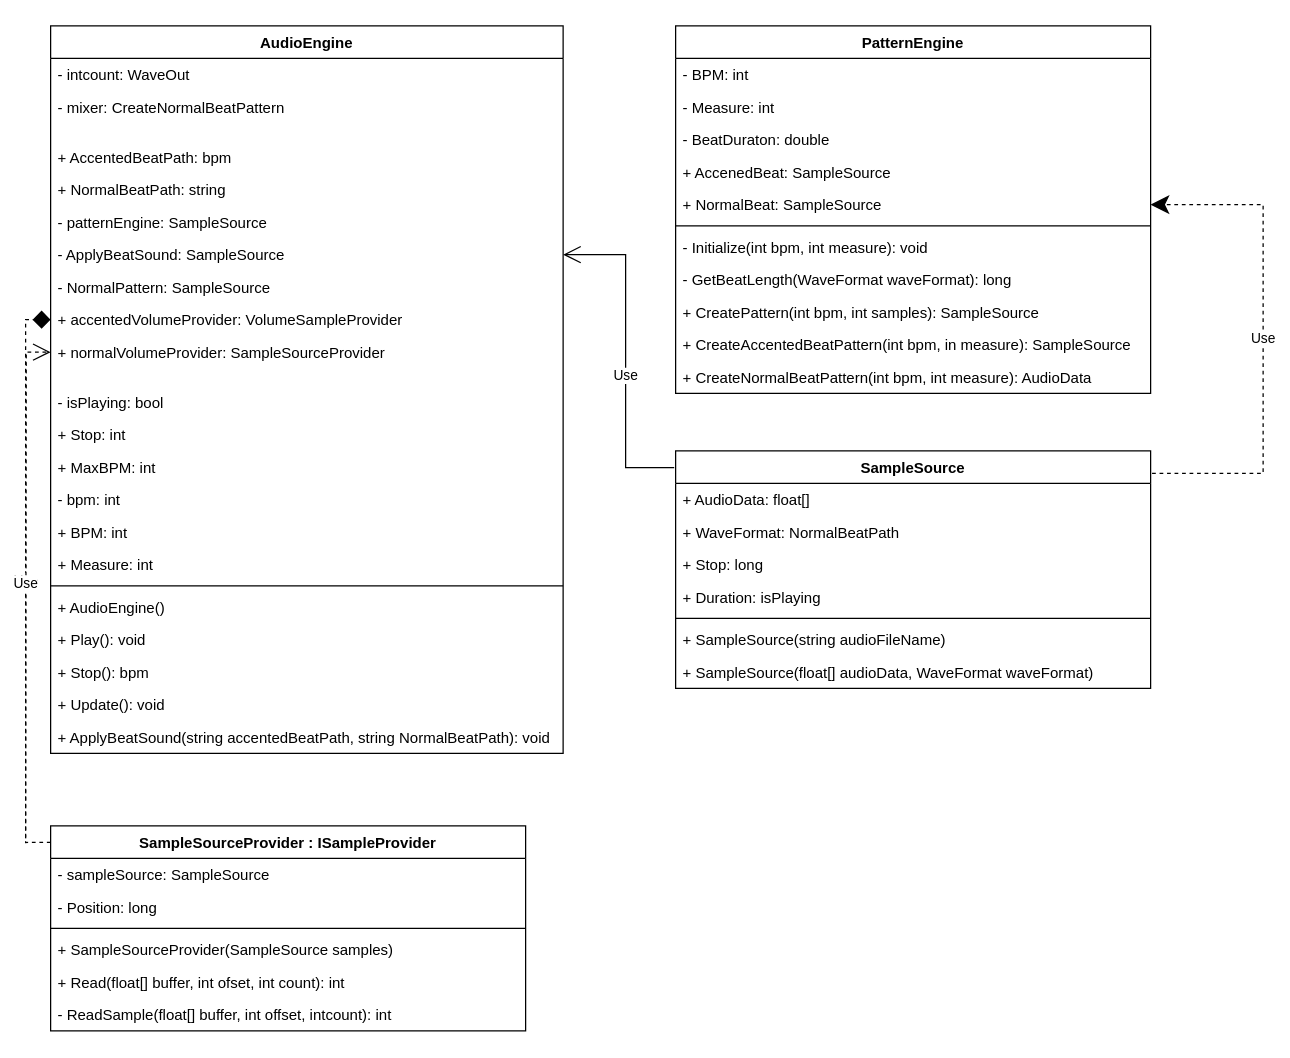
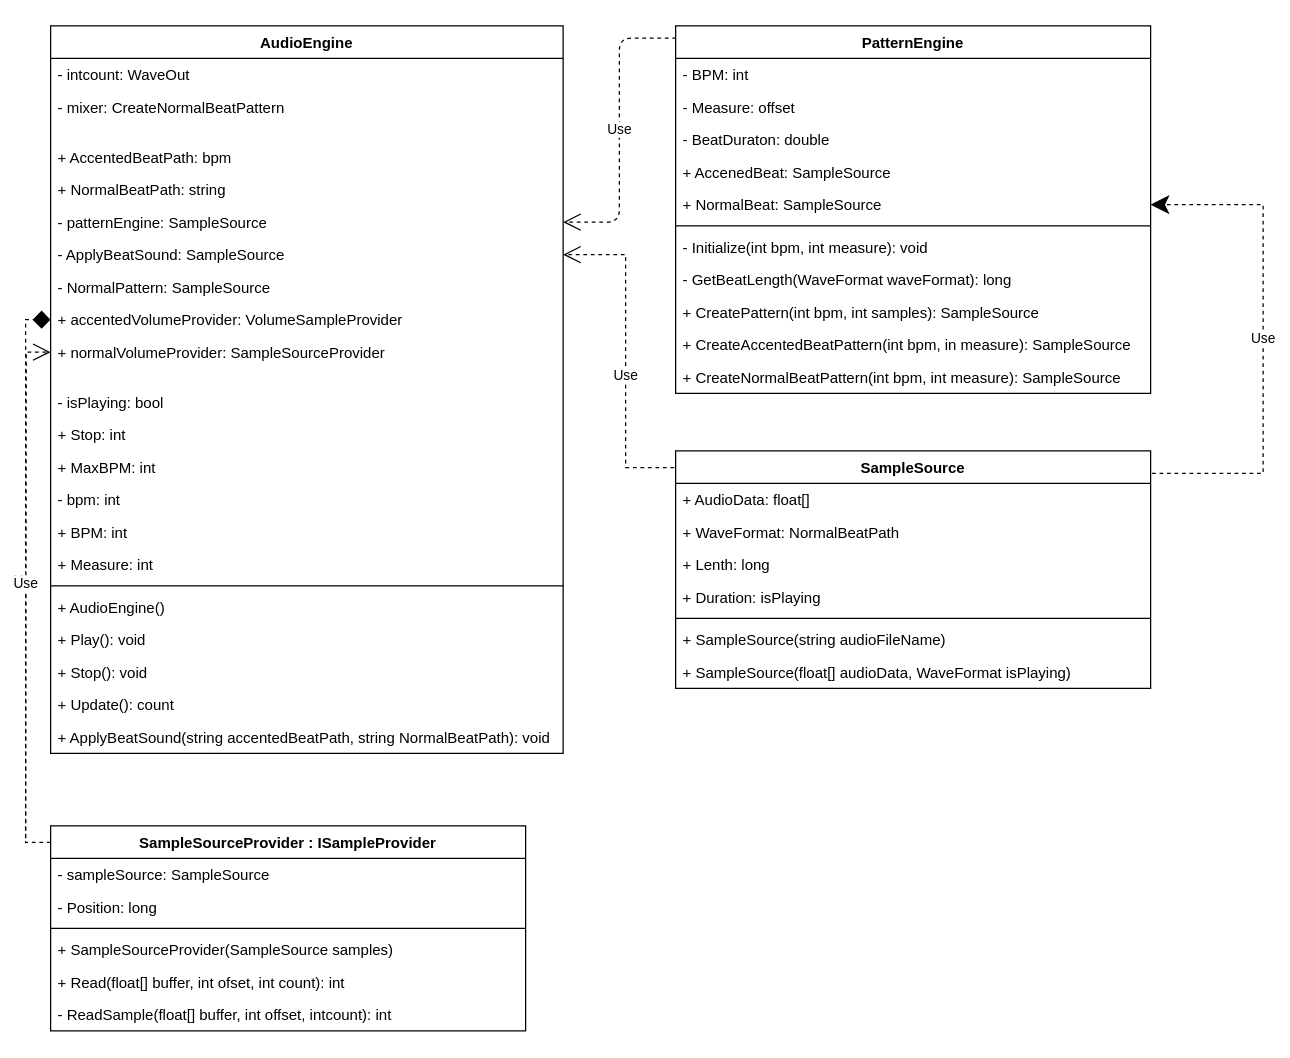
- <mxCell id="28" value="- Measure: int" style="text;strokeColor=none;fillColor=none;align=left;verticalAlign=top;spacingLeft=4;spacingRight=4;overflow=hidden;rotatable=0;points=[[0,0.5],[1,0.5]];portConstraint=eastwest;" parent="26" vertex="1"><mxGeometry y="52" width="380" height="26" as="geometry" /></mxCell>
+ <mxCell id="28" value="- Measure: offset" style="text;strokeColor=none;fillColor=none;align=left;verticalAlign=top;spacingLeft=4;spacingRight=4;overflow=hidden;rotatable=0;points=[[0,0.5],[1,0.5]];portConstraint=eastwest;" parent="26" vertex="1"><mxGeometry y="52" width="380" height="26" as="geometry" /></mxCell>
+ <mxCell id="38" value="Use" style="endArrow=open;endSize=12;dashed=1;html=1;entryX=1;entryY=0.5;entryDx=0;entryDy=0;exitX=0.001;exitY=0.033;exitDx=0;exitDy=0;exitPerimeter=0;rounded=1;edgeStyle=orthogonalEdgeStyle;" parent="1" source="26" target="8" edge="1"><mxGeometry width="160" relative="1" as="geometry"><mxPoint x="500" y="430" as="sourcePoint" /><mxPoint x="520" y="650" as="targetPoint" /></mxGeometry></mxCell>
- <mxCell id="48" value="Use" style="endArrow=open;endSize=12;dashed=0;html=1;rounded=0;jumpStyle=sharp;exitX=-0.003;exitY=0.07;exitDx=0;exitDy=0;exitPerimeter=0;entryX=1;entryY=0.5;entryDx=0;entryDy=0;edgeStyle=orthogonalEdgeStyle;" parent="1" source="39" target="9" edge="1"><mxGeometry x="-0.134" width="160" relative="1" as="geometry"><mxPoint x="450" y="680" as="sourcePoint" /><mxPoint x="610" y="680" as="targetPoint" /><Array as="points"><mxPoint x="500" y="373" /><mxPoint x="500" y="203" /></Array><mxPoint as="offset" /></mxGeometry></mxCell>
+ <mxCell id="48" value="Use" style="endArrow=open;endSize=12;dashed=1;html=1;rounded=0;jumpStyle=sharp;exitX=-0.003;exitY=0.07;exitDx=0;exitDy=0;exitPerimeter=0;entryX=1;entryY=0.5;entryDx=0;entryDy=0;edgeStyle=orthogonalEdgeStyle;" parent="1" source="39" target="9" edge="1"><mxGeometry x="-0.134" width="160" relative="1" as="geometry"><mxPoint x="450" y="680" as="sourcePoint" /><mxPoint x="610" y="680" as="targetPoint" /><Array as="points"><mxPoint x="500" y="373" /><mxPoint x="500" y="203" /></Array><mxPoint as="offset" /></mxGeometry></mxCell>
- <mxCell id="37" value="+ CreateNormalBeatPattern(int bpm, int measure): AudioData" style="text;strokeColor=none;fillColor=none;align=left;verticalAlign=top;spacingLeft=4;spacingRight=4;overflow=hidden;rotatable=0;points=[[0,0.5],[1,0.5]];portConstraint=eastwest;" parent="26" vertex="1"><mxGeometry y="268" width="380" height="26" as="geometry" /></mxCell>
+ <mxCell id="37" value="+ CreateNormalBeatPattern(int bpm, int measure): SampleSource" style="text;strokeColor=none;fillColor=none;align=left;verticalAlign=top;spacingLeft=4;spacingRight=4;overflow=hidden;rotatable=0;points=[[0,0.5],[1,0.5]];portConstraint=eastwest;" parent="26" vertex="1"><mxGeometry y="268" width="380" height="26" as="geometry" /></mxCell>
- <mxCell id="42" value="+ Stop: long" style="text;strokeColor=none;fillColor=none;align=left;verticalAlign=top;spacingLeft=4;spacingRight=4;overflow=hidden;rotatable=0;points=[[0,0.5],[1,0.5]];portConstraint=eastwest;" parent="39" vertex="1"><mxGeometry y="78" width="380" height="26" as="geometry" /></mxCell>
+ <mxCell id="42" value="+ Lenth: long" style="text;strokeColor=none;fillColor=none;align=left;verticalAlign=top;spacingLeft=4;spacingRight=4;overflow=hidden;rotatable=0;points=[[0,0.5],[1,0.5]];portConstraint=eastwest;" parent="39" vertex="1"><mxGeometry y="78" width="380" height="26" as="geometry" /></mxCell>
- <mxCell id="23" value="+ Stop(): bpm" style="text;strokeColor=none;fillColor=none;align=left;verticalAlign=top;spacingLeft=4;spacingRight=4;overflow=hidden;rotatable=0;points=[[0,0.5],[1,0.5]];portConstraint=eastwest;" parent="2" vertex="1"><mxGeometry y="504" width="410" height="26" as="geometry" /></mxCell>
+ <mxCell id="23" value="+ Stop(): void" style="text;strokeColor=none;fillColor=none;align=left;verticalAlign=top;spacingLeft=4;spacingRight=4;overflow=hidden;rotatable=0;points=[[0,0.5],[1,0.5]];portConstraint=eastwest;" parent="2" vertex="1"><mxGeometry y="504" width="410" height="26" as="geometry" /></mxCell>
- <mxCell id="46" value="+ SampleSource(float[] audioData, WaveFormat waveFormat)" style="text;strokeColor=none;fillColor=none;align=left;verticalAlign=top;spacingLeft=4;spacingRight=4;overflow=hidden;rotatable=0;points=[[0,0.5],[1,0.5]];portConstraint=eastwest;" parent="39" vertex="1"><mxGeometry y="164" width="380" height="26" as="geometry" /></mxCell>
+ <mxCell id="46" value="+ SampleSource(float[] audioData, WaveFormat isPlaying)" style="text;strokeColor=none;fillColor=none;align=left;verticalAlign=top;spacingLeft=4;spacingRight=4;overflow=hidden;rotatable=0;points=[[0,0.5],[1,0.5]];portConstraint=eastwest;" parent="39" vertex="1"><mxGeometry y="164" width="380" height="26" as="geometry" /></mxCell>
- <mxCell id="24" value="+ Update(): void" style="text;strokeColor=none;fillColor=none;align=left;verticalAlign=top;spacingLeft=4;spacingRight=4;overflow=hidden;rotatable=0;points=[[0,0.5],[1,0.5]];portConstraint=eastwest;" parent="2" vertex="1"><mxGeometry y="530" width="410" height="26" as="geometry" /></mxCell>
+ <mxCell id="24" value="+ Update(): count" style="text;strokeColor=none;fillColor=none;align=left;verticalAlign=top;spacingLeft=4;spacingRight=4;overflow=hidden;rotatable=0;points=[[0,0.5],[1,0.5]];portConstraint=eastwest;" parent="2" vertex="1"><mxGeometry y="530" width="410" height="26" as="geometry" /></mxCell>
